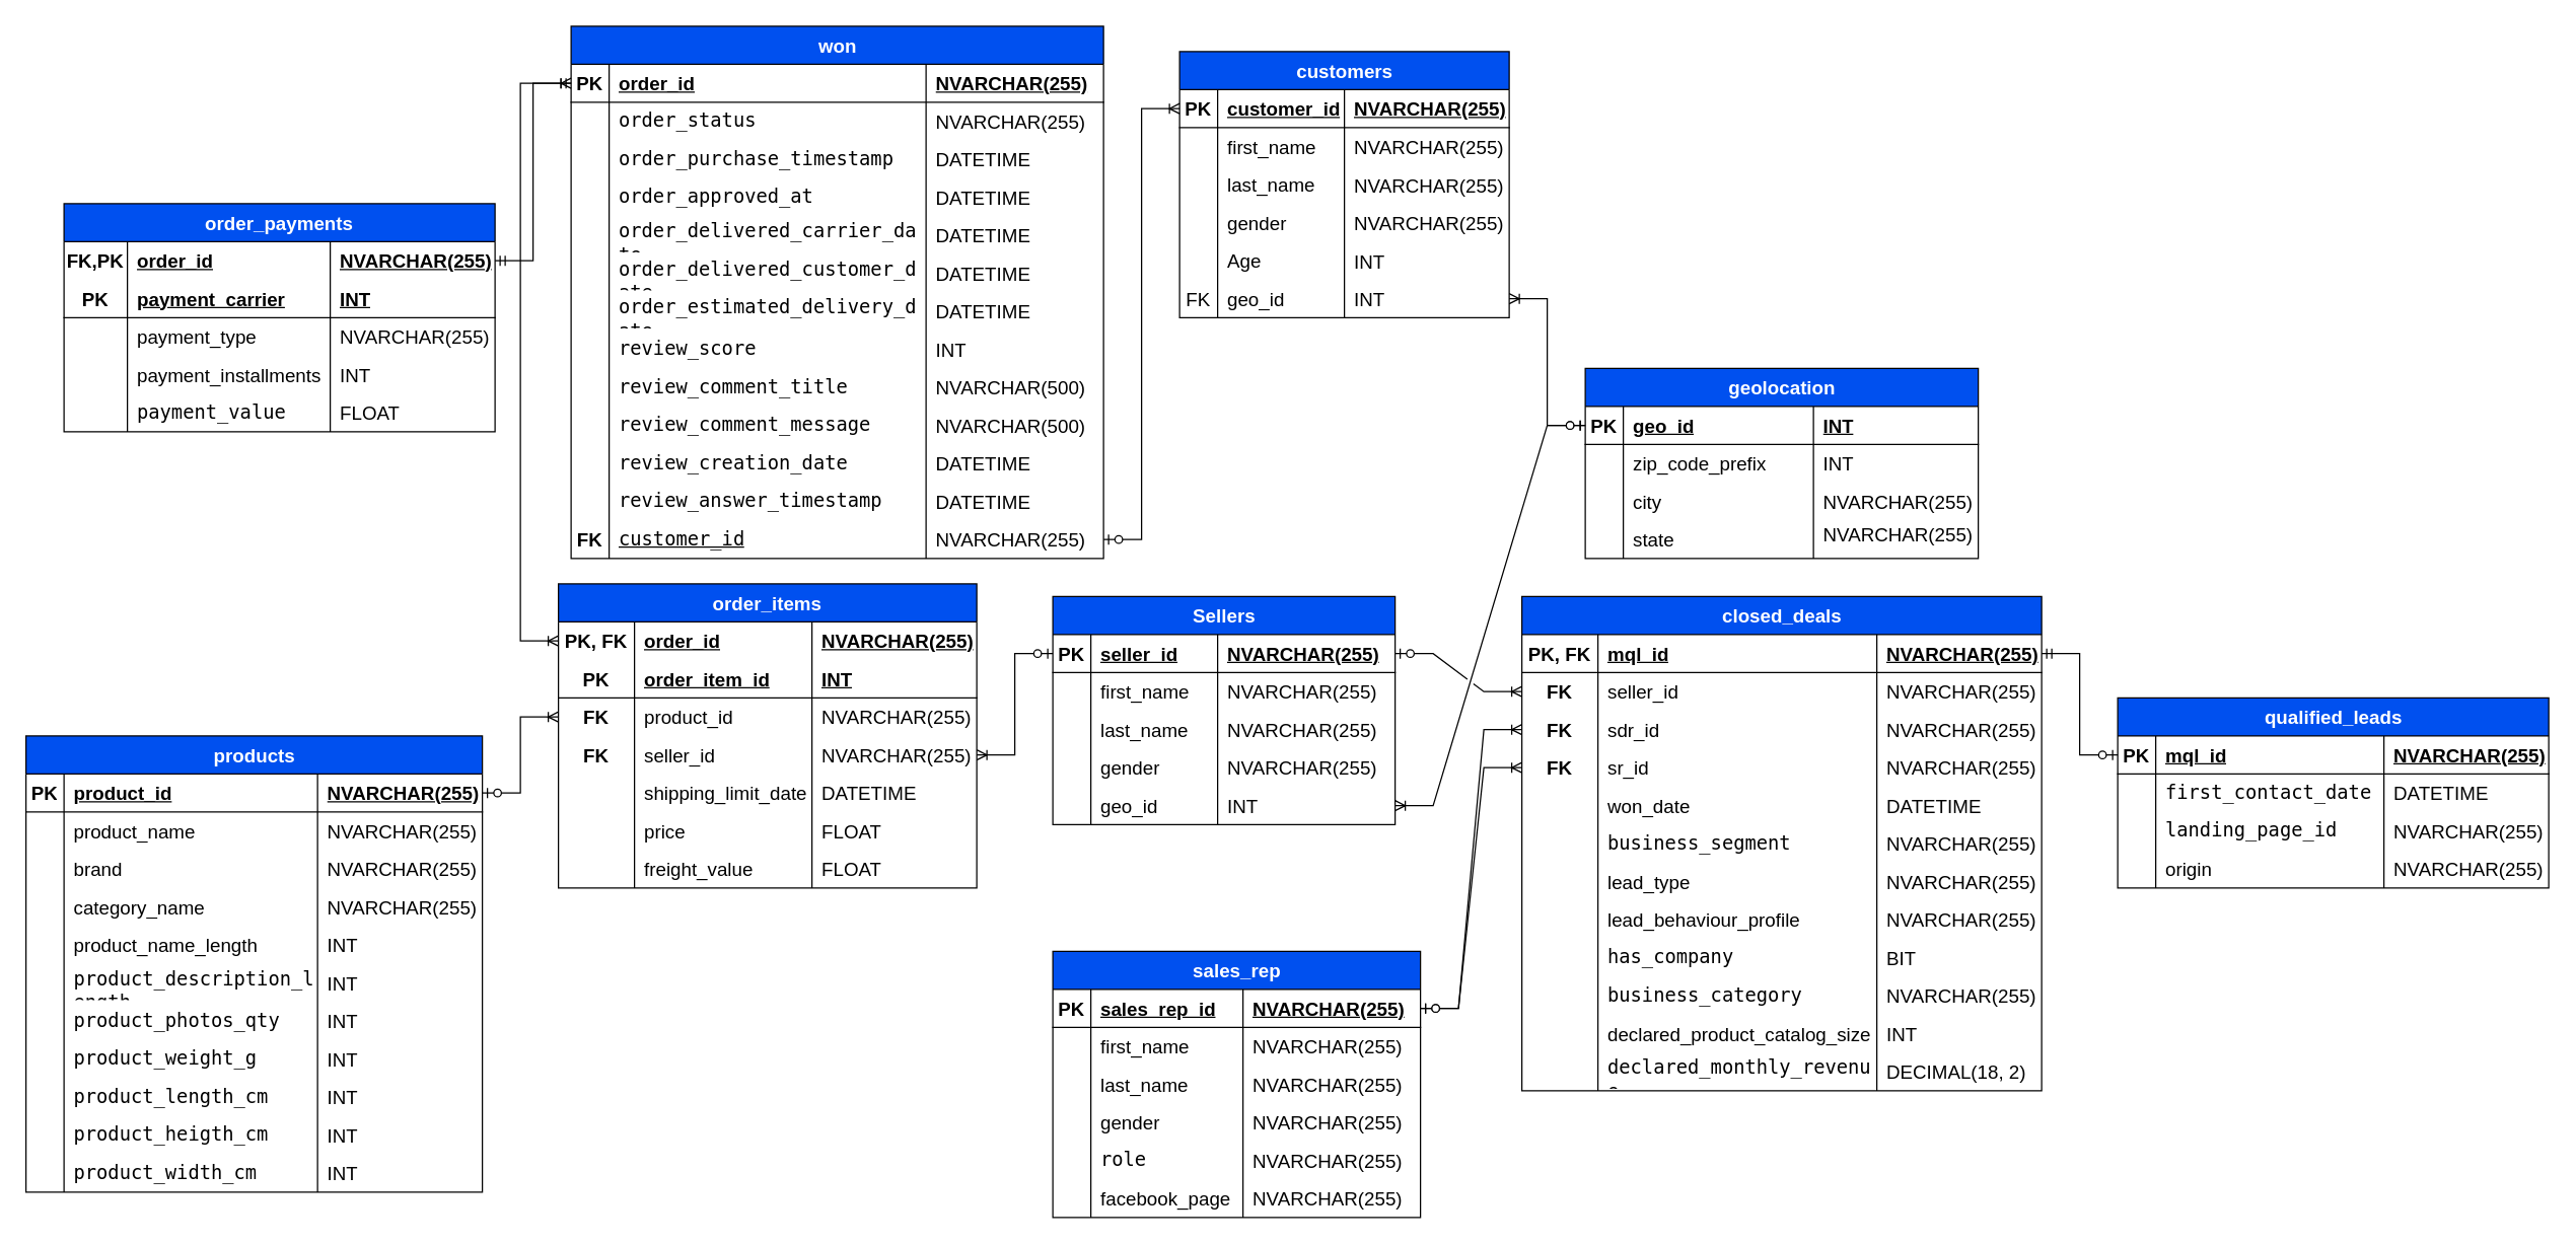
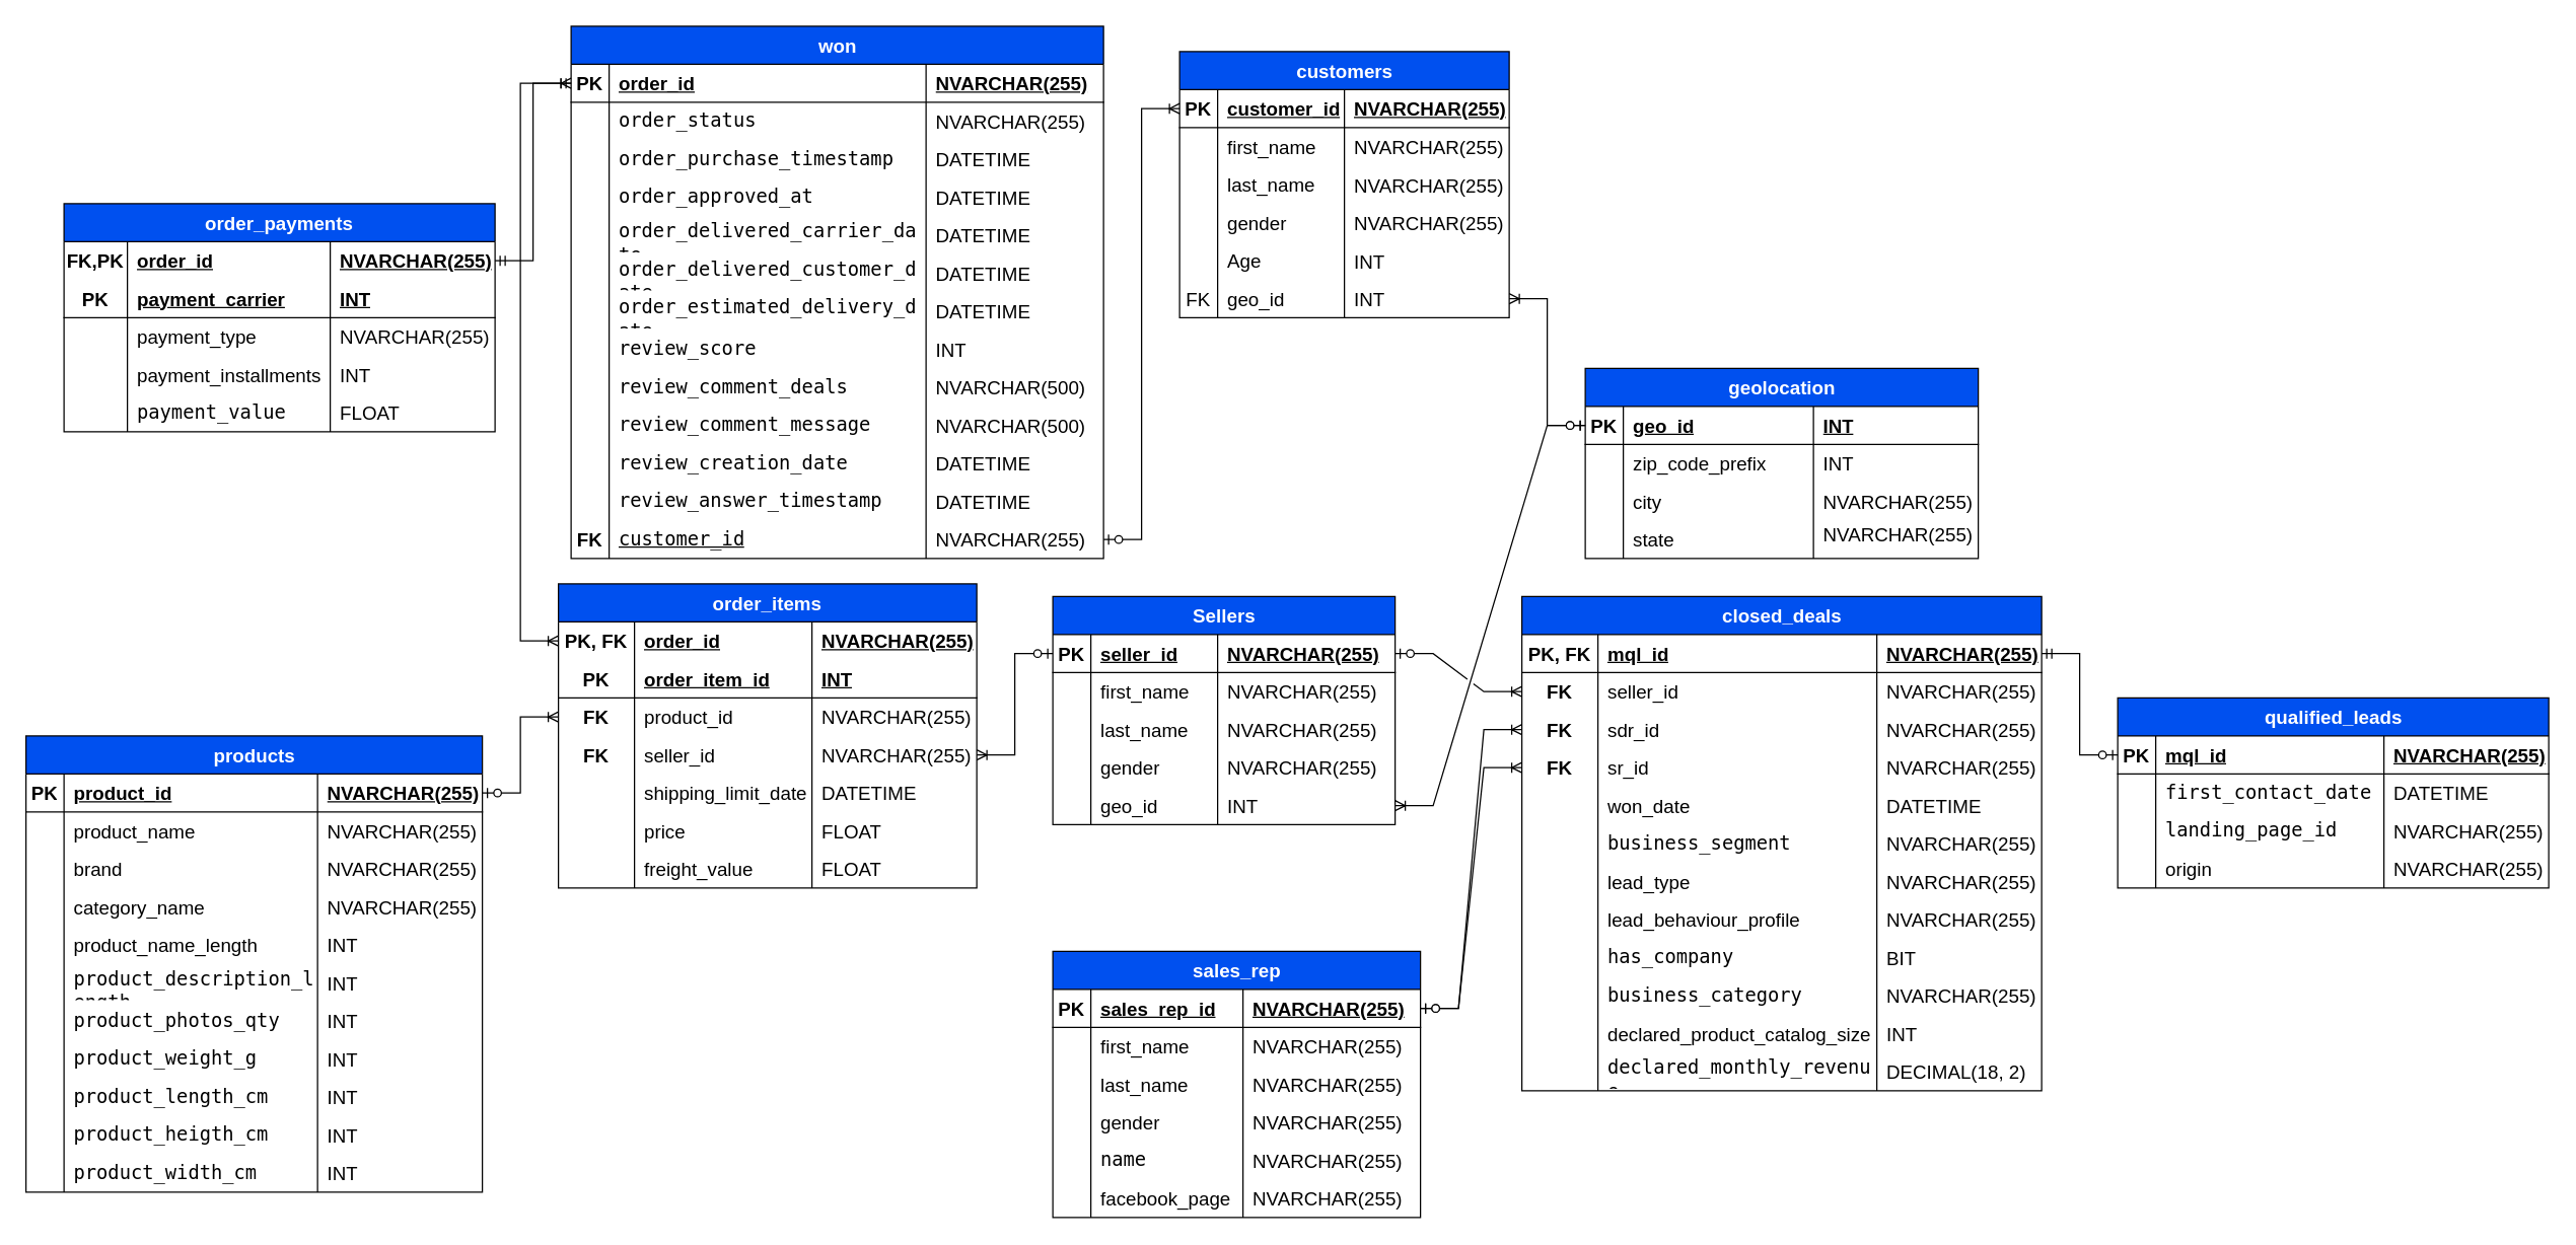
- <mxCell id="37" value="&lt;pre style=&quot;border: none; margin: 0px; padding: 0px; overflow: auto; word-break: break-all; overflow-wrap: break-word; text-wrap-mode: wrap; font-family: menlo, consolas, &amp;quot;DejaVu Sans Mono&amp;quot;, monospace; line-height: 1.308;&quot; data--h-bstatus=&quot;0OBSERVED&quot;&gt;review_comment_title&lt;/pre&gt;" style="shape=partialRectangle;connectable=0;fillColor=none;top=0;left=0;bottom=0;right=0;align=left;spacingLeft=6;overflow=hidden;whiteSpace=wrap;html=1;fontSize=15;fontColor=#000000;labelBorderColor=none;labelBackgroundColor=none;strokeColor=#000000;" parent="35" vertex="1"><mxGeometry x="30" width="250" height="30" as="geometry"><mxRectangle width="250" height="30" as="alternateBounds" /></mxGeometry></mxCell>
+ <mxCell id="37" value="&lt;pre style=&quot;border: none; margin: 0px; padding: 0px; overflow: auto; word-break: break-all; overflow-wrap: break-word; text-wrap-mode: wrap; font-family: menlo, consolas, &amp;quot;DejaVu Sans Mono&amp;quot;, monospace; line-height: 1.308;&quot; data--h-bstatus=&quot;0OBSERVED&quot;&gt;review_comment_deals&lt;/pre&gt;" style="shape=partialRectangle;connectable=0;fillColor=none;top=0;left=0;bottom=0;right=0;align=left;spacingLeft=6;overflow=hidden;whiteSpace=wrap;html=1;fontSize=15;fontColor=#000000;labelBorderColor=none;labelBackgroundColor=none;strokeColor=#000000;" parent="35" vertex="1"><mxGeometry x="30" width="250" height="30" as="geometry"><mxRectangle width="250" height="30" as="alternateBounds" /></mxGeometry></mxCell>
- <mxCell id="190" value="&lt;pre style=&quot;border: none; margin: 0px; padding: 0px; overflow: auto; word-break: break-all; overflow-wrap: break-word; text-wrap-mode: wrap; font-family: menlo, consolas, &amp;quot;DejaVu Sans Mono&amp;quot;, monospace; line-height: 1.308;&quot; data--h-bstatus=&quot;0OBSERVED&quot;&gt;role&lt;/pre&gt;" style="shape=partialRectangle;connectable=0;fillColor=none;top=0;left=0;bottom=0;right=0;align=left;spacingLeft=6;overflow=hidden;whiteSpace=wrap;html=1;fontSize=15;fontColor=#000000;labelBorderColor=none;labelBackgroundColor=none;strokeColor=#000000;" parent="188" vertex="1"><mxGeometry x="30" width="120" height="30" as="geometry"><mxRectangle width="120" height="30" as="alternateBounds" /></mxGeometry></mxCell>
+ <mxCell id="190" value="&lt;pre style=&quot;border: none; margin: 0px; padding: 0px; overflow: auto; word-break: break-all; overflow-wrap: break-word; text-wrap-mode: wrap; font-family: menlo, consolas, &amp;quot;DejaVu Sans Mono&amp;quot;, monospace; line-height: 1.308;&quot; data--h-bstatus=&quot;0OBSERVED&quot;&gt;name&lt;/pre&gt;" style="shape=partialRectangle;connectable=0;fillColor=none;top=0;left=0;bottom=0;right=0;align=left;spacingLeft=6;overflow=hidden;whiteSpace=wrap;html=1;fontSize=15;fontColor=#000000;labelBorderColor=none;labelBackgroundColor=none;strokeColor=#000000;" parent="188" vertex="1"><mxGeometry x="30" width="120" height="30" as="geometry"><mxRectangle width="120" height="30" as="alternateBounds" /></mxGeometry></mxCell>
